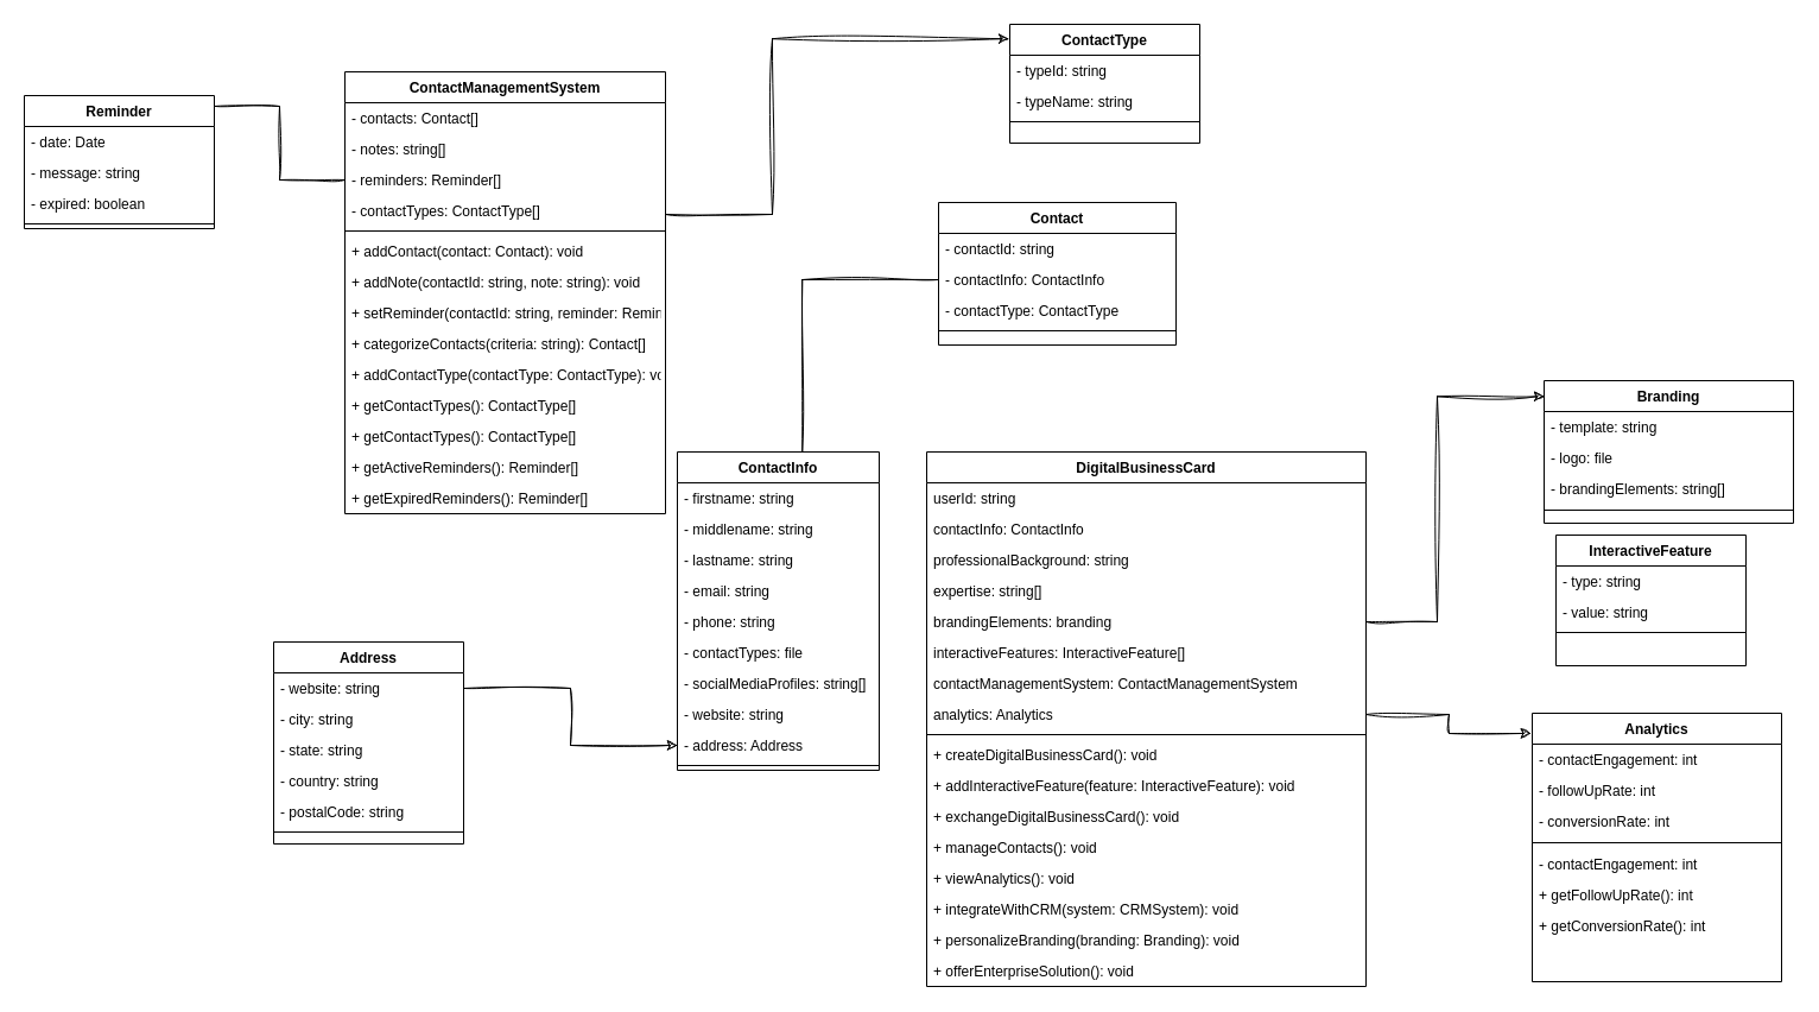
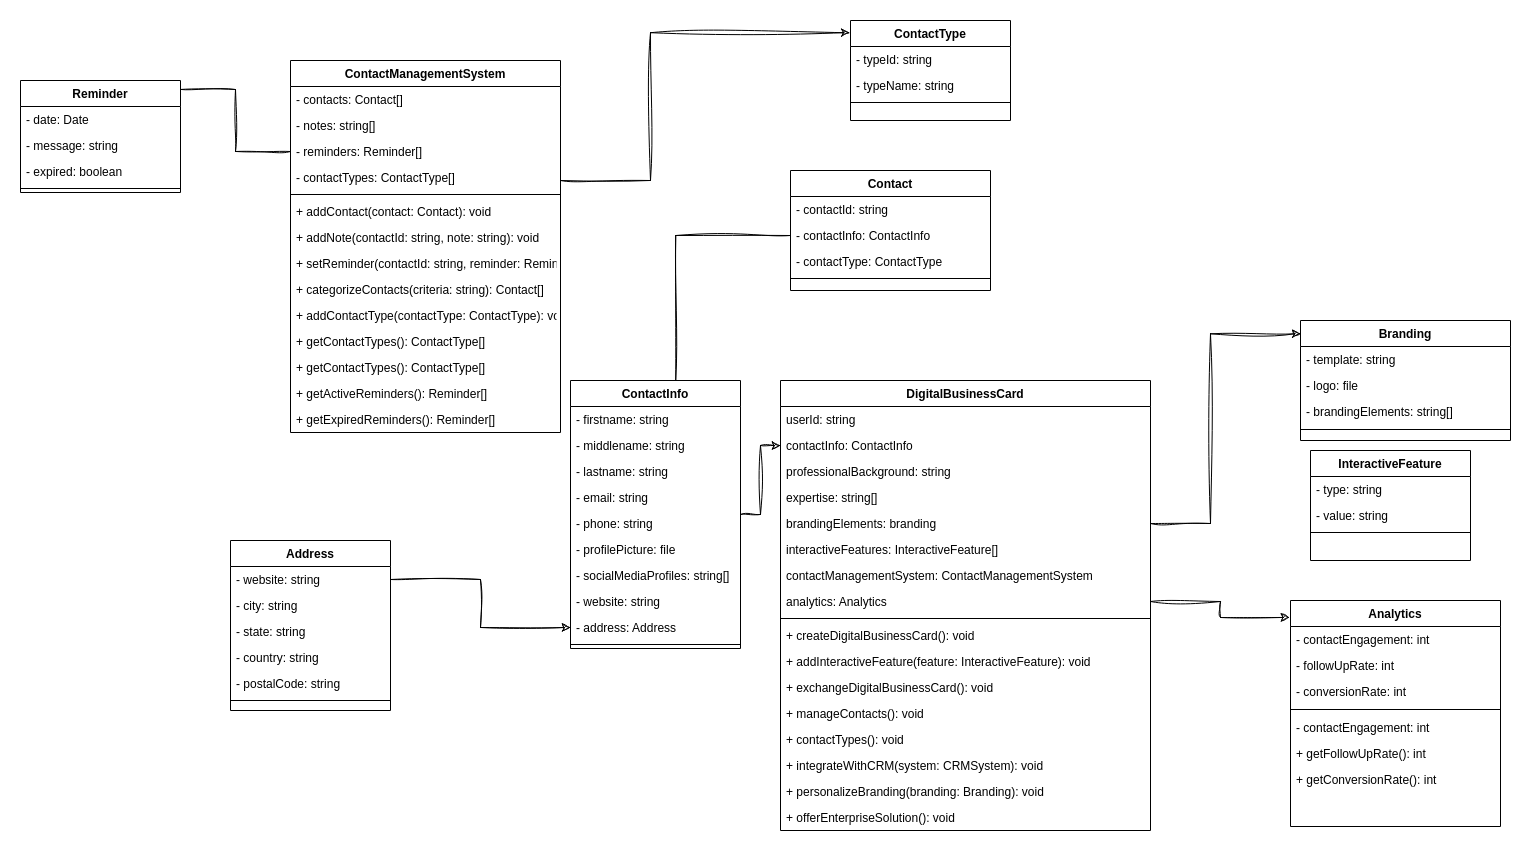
+ <mxCell id="20" style="edgeStyle=orthogonalEdgeStyle;rounded=0;sketch=1;hachureGap=4;jiggle=2;curveFitting=1;orthogonalLoop=1;jettySize=auto;html=1;entryX=0;entryY=0.5;entryDx=0;entryDy=0;fontFamily=Architects Daughter;fontSource=https%3A%2F%2Ffonts.googleapis.com%2Fcss%3Ffamily%3DArchitects%2BDaughter;fontSize=16;" edge="1" parent="1" source="21" target="4"><mxGeometry relative="1" as="geometry" /></mxCell>
- <mxCell id="27" value="- contactTypes: file" style="text;align=left;verticalAlign=top;spacingLeft=4;spacingRight=4;overflow=hidden;rotatable=0;points=[[0,0.5],[1,0.5]];portConstraint=eastwest;rounded=0;shadow=0;html=0;" vertex="1" parent="21"><mxGeometry y="156" width="170" height="26" as="geometry" /></mxCell>
+ <mxCell id="27" value="- profilePicture: file" style="text;align=left;verticalAlign=top;spacingLeft=4;spacingRight=4;overflow=hidden;rotatable=0;points=[[0,0.5],[1,0.5]];portConstraint=eastwest;rounded=0;shadow=0;html=0;" vertex="1" parent="21"><mxGeometry y="156" width="170" height="26" as="geometry" /></mxCell>
- <mxCell id="16" value="+ viewAnalytics(): void" style="text;align=left;verticalAlign=top;spacingLeft=4;spacingRight=4;overflow=hidden;rotatable=0;points=[[0,0.5],[1,0.5]];portConstraint=eastwest;" vertex="1" parent="2"><mxGeometry y="346" width="370" height="26" as="geometry" /></mxCell>
+ <mxCell id="16" value="+ contactTypes(): void" style="text;align=left;verticalAlign=top;spacingLeft=4;spacingRight=4;overflow=hidden;rotatable=0;points=[[0,0.5],[1,0.5]];portConstraint=eastwest;" vertex="1" parent="2"><mxGeometry y="346" width="370" height="26" as="geometry" /></mxCell>
